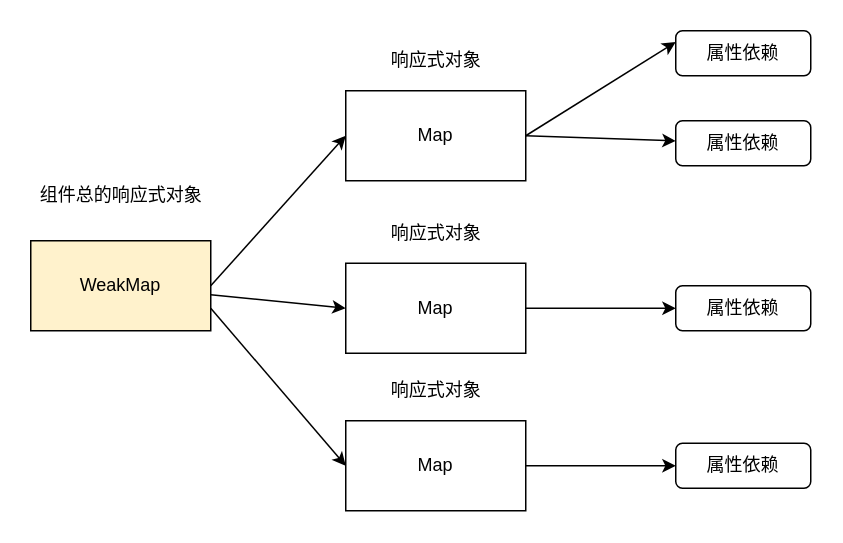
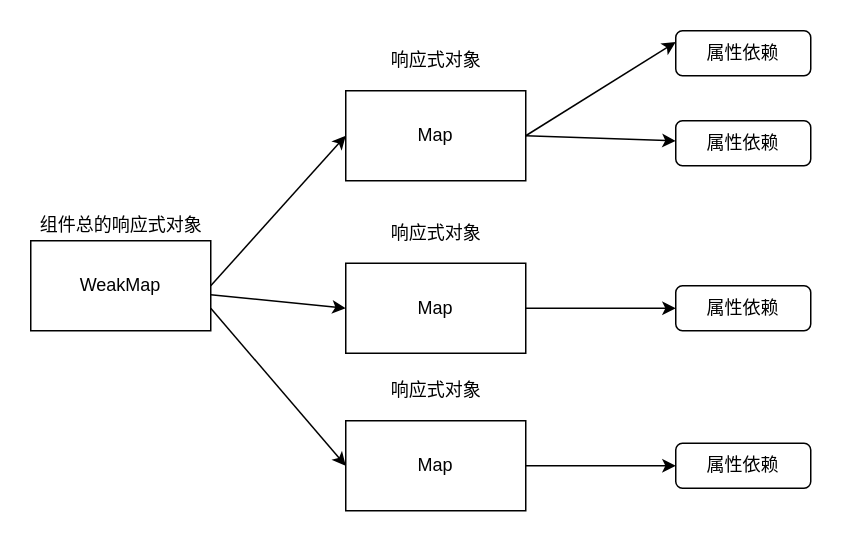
- <mxCell id="6" value="组件总的响应式对象" style="text;html=1;align=center;verticalAlign=middle;resizable=0;points=[];autosize=1;strokeColor=none;fillColor=none;" vertex="1" parent="1"><mxGeometry x="20" y="120" width="120" height="20" as="geometry" /></mxCell>
+ <mxCell id="6" value="组件总的响应式对象" style="text;html=1;align=center;verticalAlign=middle;resizable=0;points=[];autosize=1;strokeColor=none;fillColor=none;" vertex="1" parent="1"><mxGeometry x="20" y="140" width="120" height="20" as="geometry" /></mxCell>
- <mxCell id="5" value="WeakMap" style="rounded=0;whiteSpace=wrap;html=1;fillColor=#fff2cc;" vertex="1" parent="1"><mxGeometry x="20" y="160" width="120" height="60" as="geometry" /></mxCell>
+ <mxCell id="5" value="WeakMap" style="rounded=0;whiteSpace=wrap;html=1;" vertex="1" parent="1"><mxGeometry x="20" y="160" width="120" height="60" as="geometry" /></mxCell>
